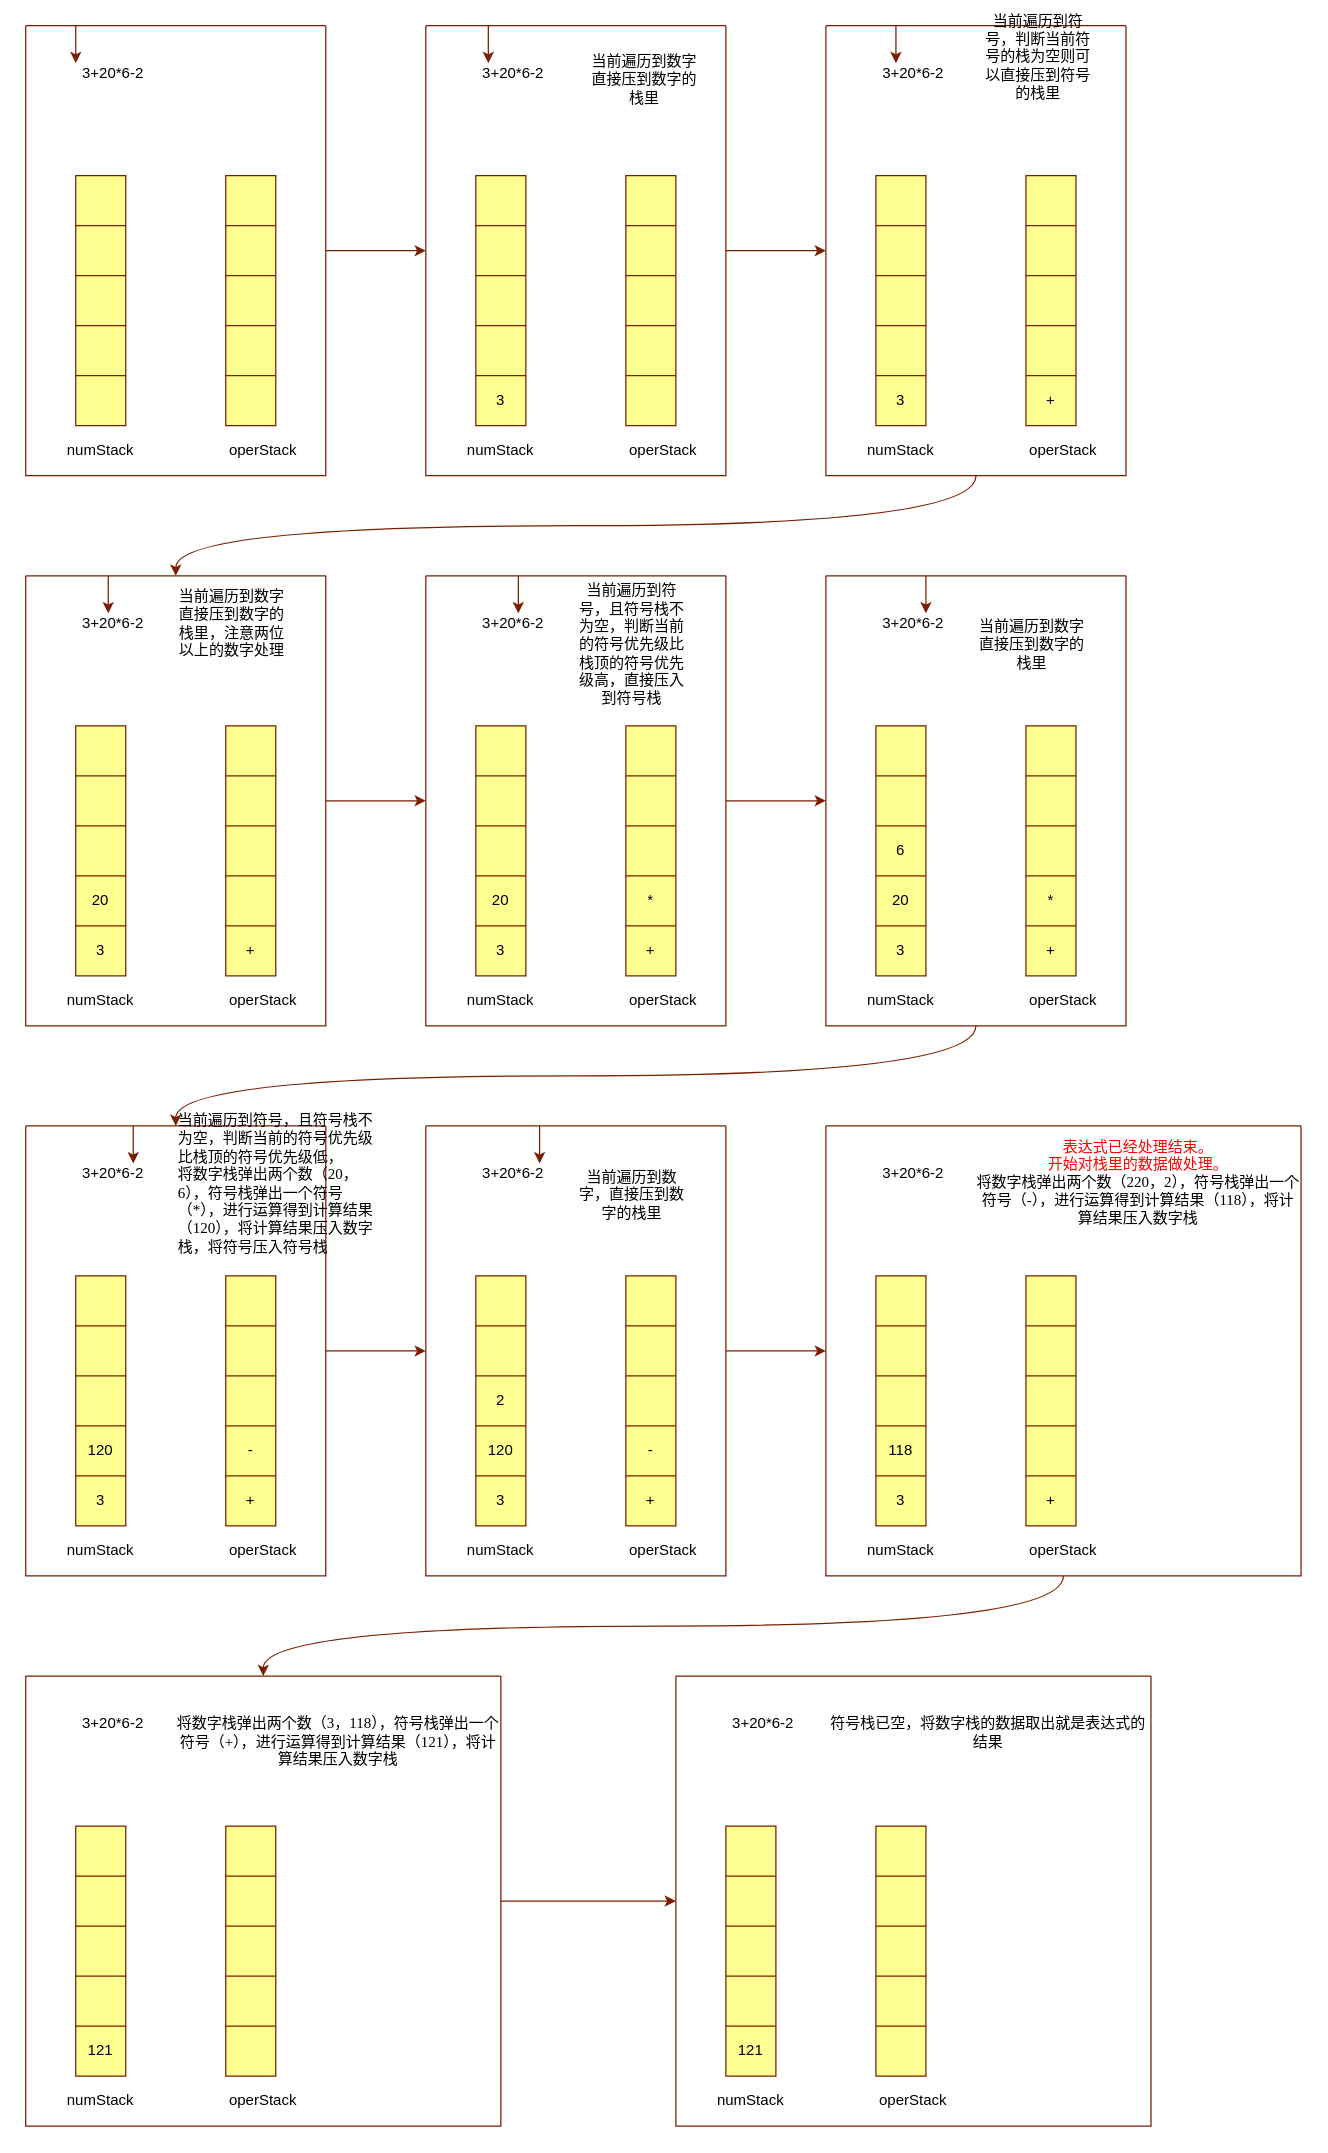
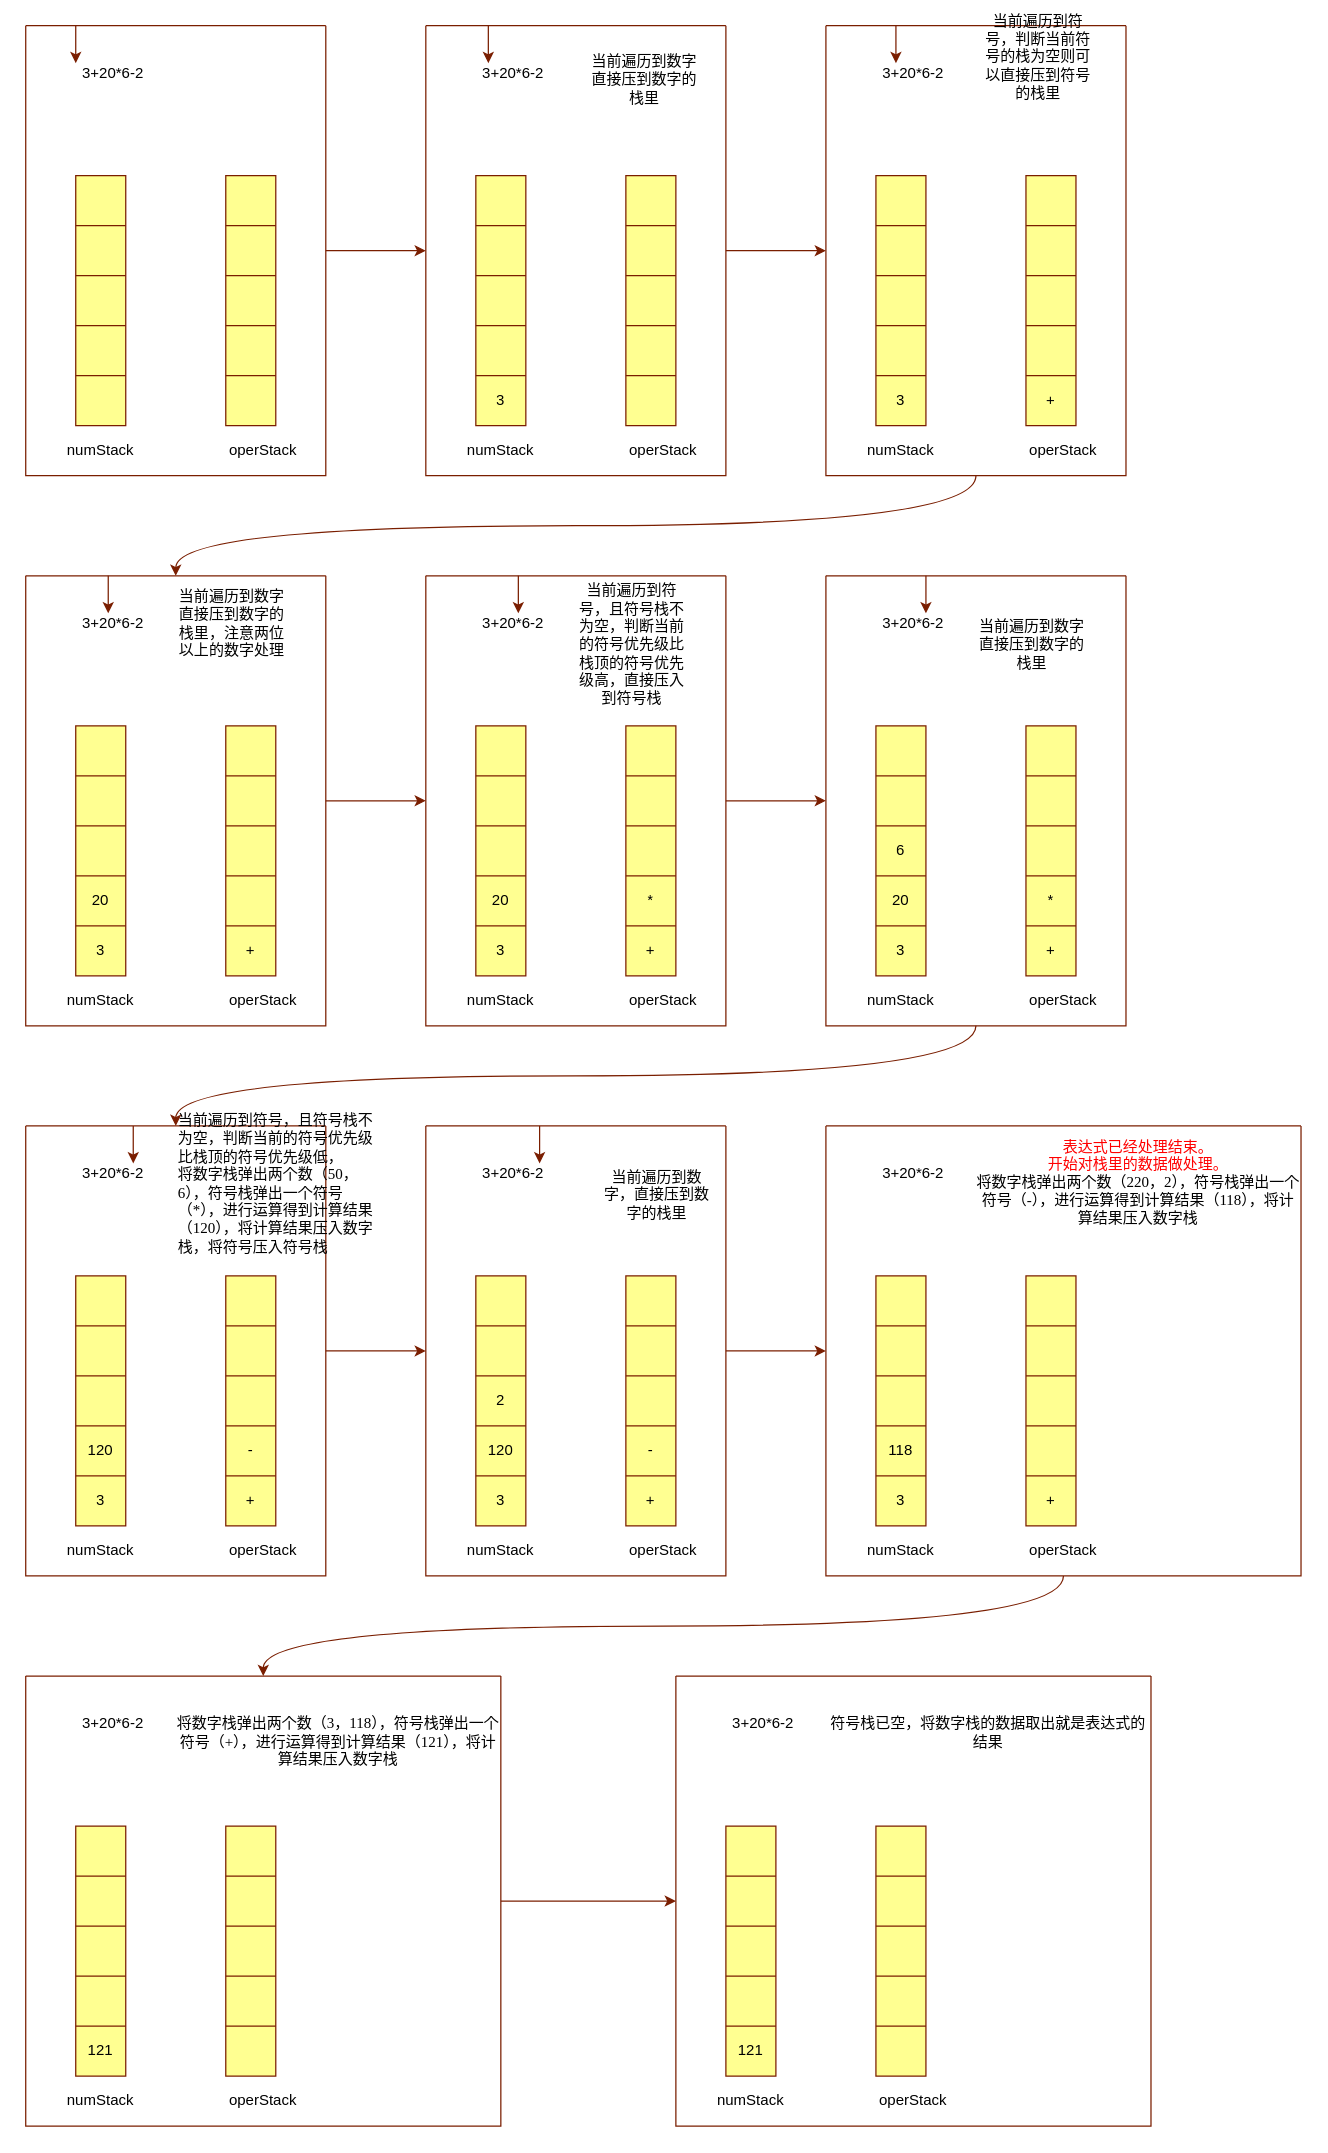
- <mxCell id="232" value="&lt;span style=&quot;text-align: center&quot;&gt;当前遍历到&lt;/span&gt;符号，且符号栈不为空，判断当前的符号优先级比栈顶的符号优先级低，&lt;br&gt;将数字栈弹出两个数（20，6），符号栈弹出一个符号（*），进行运算得到计算结果（120），将计算结果压入数字栈，将符号压入符号栈" style="text;html=1;strokeColor=none;fillColor=none;align=left;verticalAlign=middle;whiteSpace=wrap;rounded=0;startSize=0;fontFamily=Garamond;" vertex="1" parent="205"><mxGeometry x="120" width="160" height="92" as="geometry" /></mxCell>
+ <mxCell id="232" value="&lt;span style=&quot;text-align: center&quot;&gt;当前遍历到&lt;/span&gt;符号，且符号栈不为空，判断当前的符号优先级比栈顶的符号优先级低，&lt;br&gt;将数字栈弹出两个数（50，6），符号栈弹出一个符号（*），进行运算得到计算结果（120），将计算结果压入数字栈，将符号压入符号栈" style="text;html=1;strokeColor=none;fillColor=none;align=left;verticalAlign=middle;whiteSpace=wrap;rounded=0;startSize=0;fontFamily=Garamond;" vertex="1" parent="205"><mxGeometry x="120" width="160" height="92" as="geometry" /></mxCell>
- <mxCell id="203" value="当前遍历到数字，直接压到数字的栈里" style="text;html=1;strokeColor=none;fillColor=none;align=center;verticalAlign=middle;whiteSpace=wrap;rounded=0;startSize=0;fontFamily=Garamond;" vertex="1" parent="176"><mxGeometry x="120" y="40" width="90" height="30" as="geometry" /></mxCell>
+ <mxCell id="203" value="当前遍历到数字，直接压到数字的栈里" style="text;html=1;strokeColor=none;fillColor=none;align=center;verticalAlign=middle;whiteSpace=wrap;rounded=0;startSize=0;fontFamily=Garamond;" vertex="1" parent="176"><mxGeometry x="140" y="40" width="90" height="30" as="geometry" /></mxCell>
